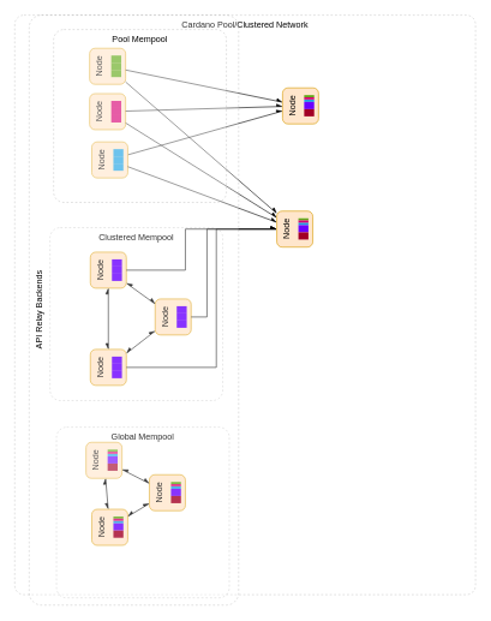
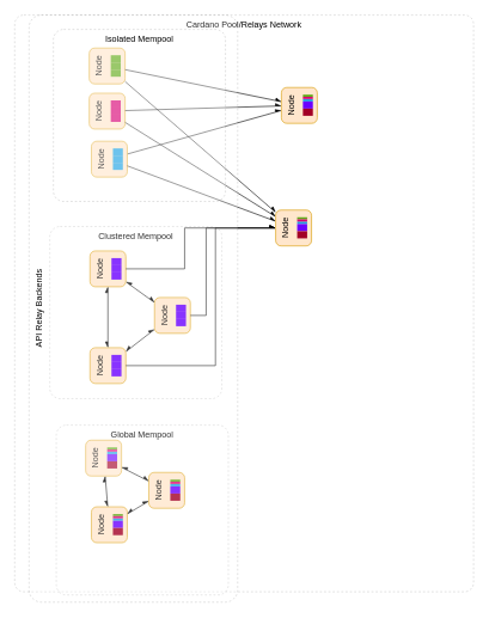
- <mxCell id="2" value="Cardano Pool/Clustered Network" style="rounded=1;whiteSpace=wrap;html=1;dashed=1;verticalAlign=top;horizontal=1;spacing=2;arcSize=2;glass=0;sketch=0;shadow=0;opacity=20;strokeColor=default;fillColor=default;fontColor=default;" vertex="1" parent="1"><mxGeometry x="20" y="20" width="640" height="804.5" as="geometry" /></mxCell>
+ <mxCell id="2" value="Cardano Pool/Relays Network" style="rounded=1;whiteSpace=wrap;html=1;dashed=1;verticalAlign=top;horizontal=1;spacing=2;arcSize=2;glass=0;sketch=0;shadow=0;opacity=20;strokeColor=default;fillColor=default;fontColor=default;" vertex="1" parent="1"><mxGeometry x="20" y="20" width="640" height="804.5" as="geometry" /></mxCell>
- <mxCell id="86" value="Pool Mempool" style="rounded=1;whiteSpace=wrap;html=1;dashed=1;verticalAlign=top;horizontal=1;spacing=2;arcSize=6;glass=0;sketch=0;shadow=0;opacity=20;strokeColor=default;fillColor=default;fontColor=default;" vertex="1" parent="1"><mxGeometry x="74" y="40" width="240" height="240" as="geometry" /></mxCell>
+ <mxCell id="86" value="Isolated Mempool" style="rounded=1;whiteSpace=wrap;html=1;dashed=1;verticalAlign=top;horizontal=1;spacing=2;arcSize=6;glass=0;sketch=0;shadow=0;opacity=20;strokeColor=default;fillColor=default;fontColor=default;" vertex="1" parent="1"><mxGeometry x="74" y="40" width="240" height="240" as="geometry" /></mxCell>
